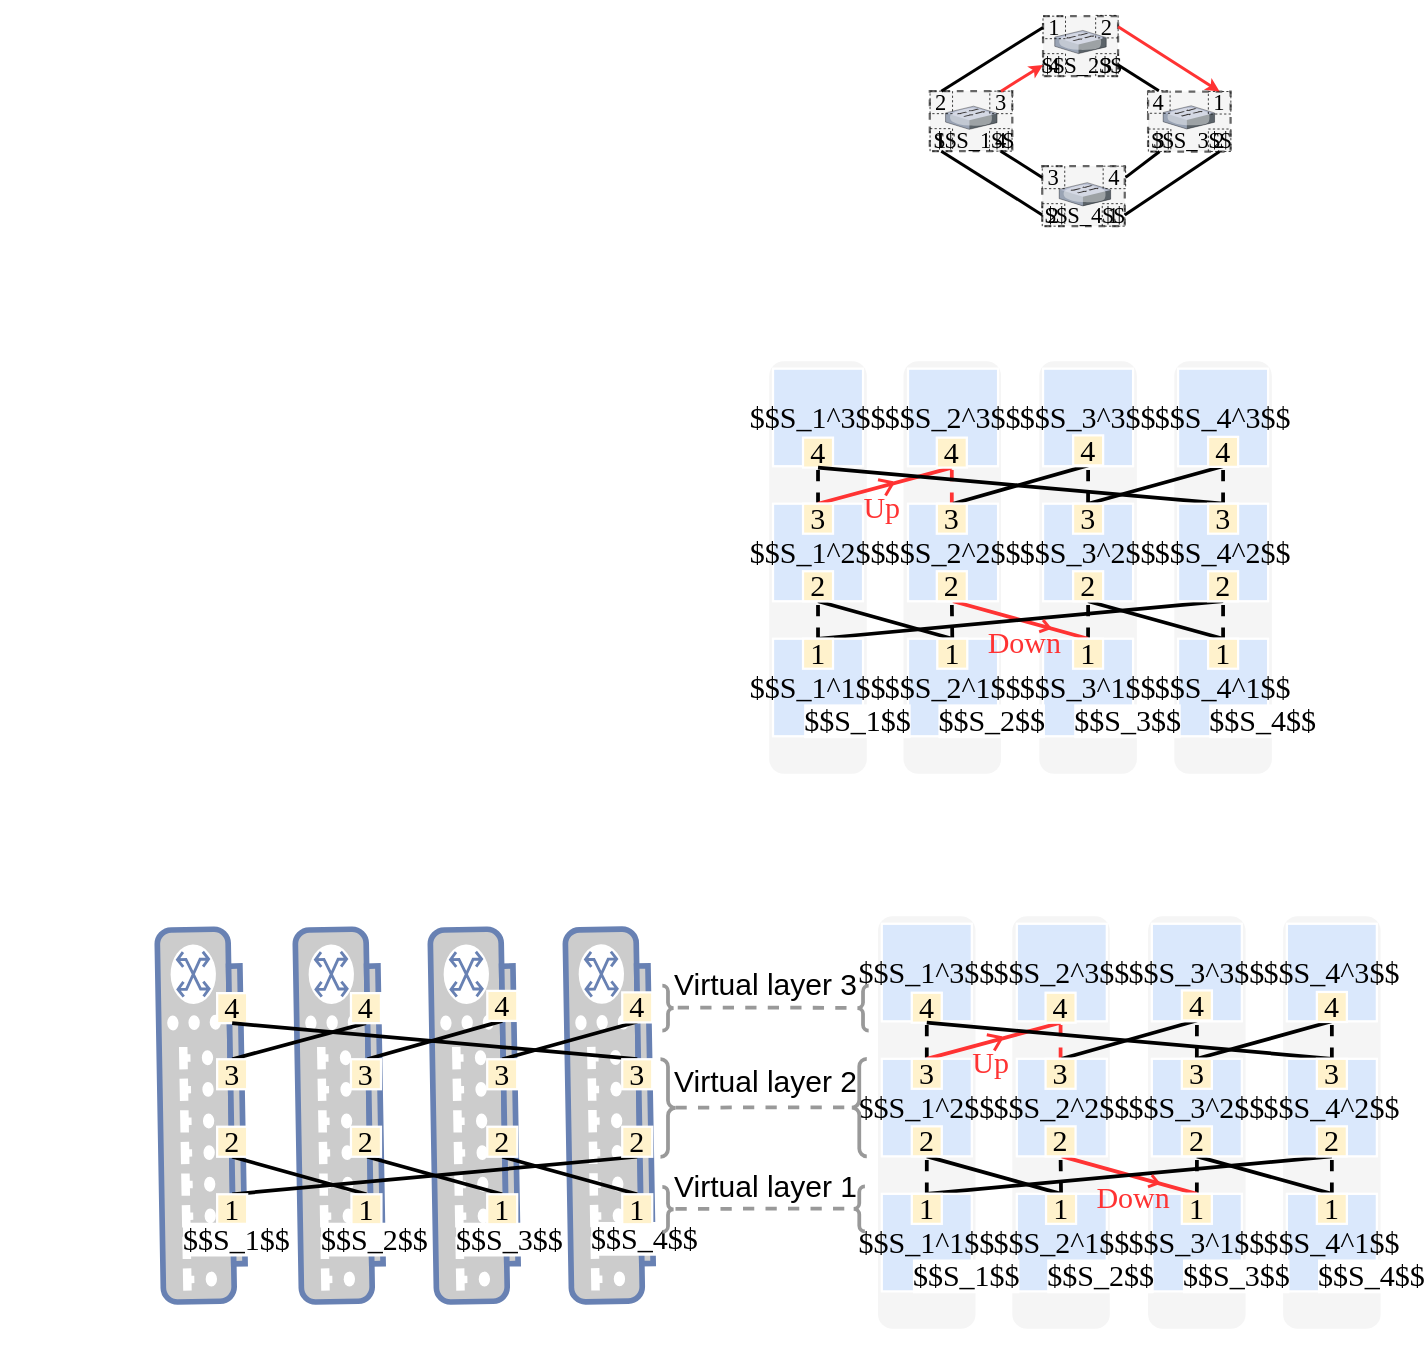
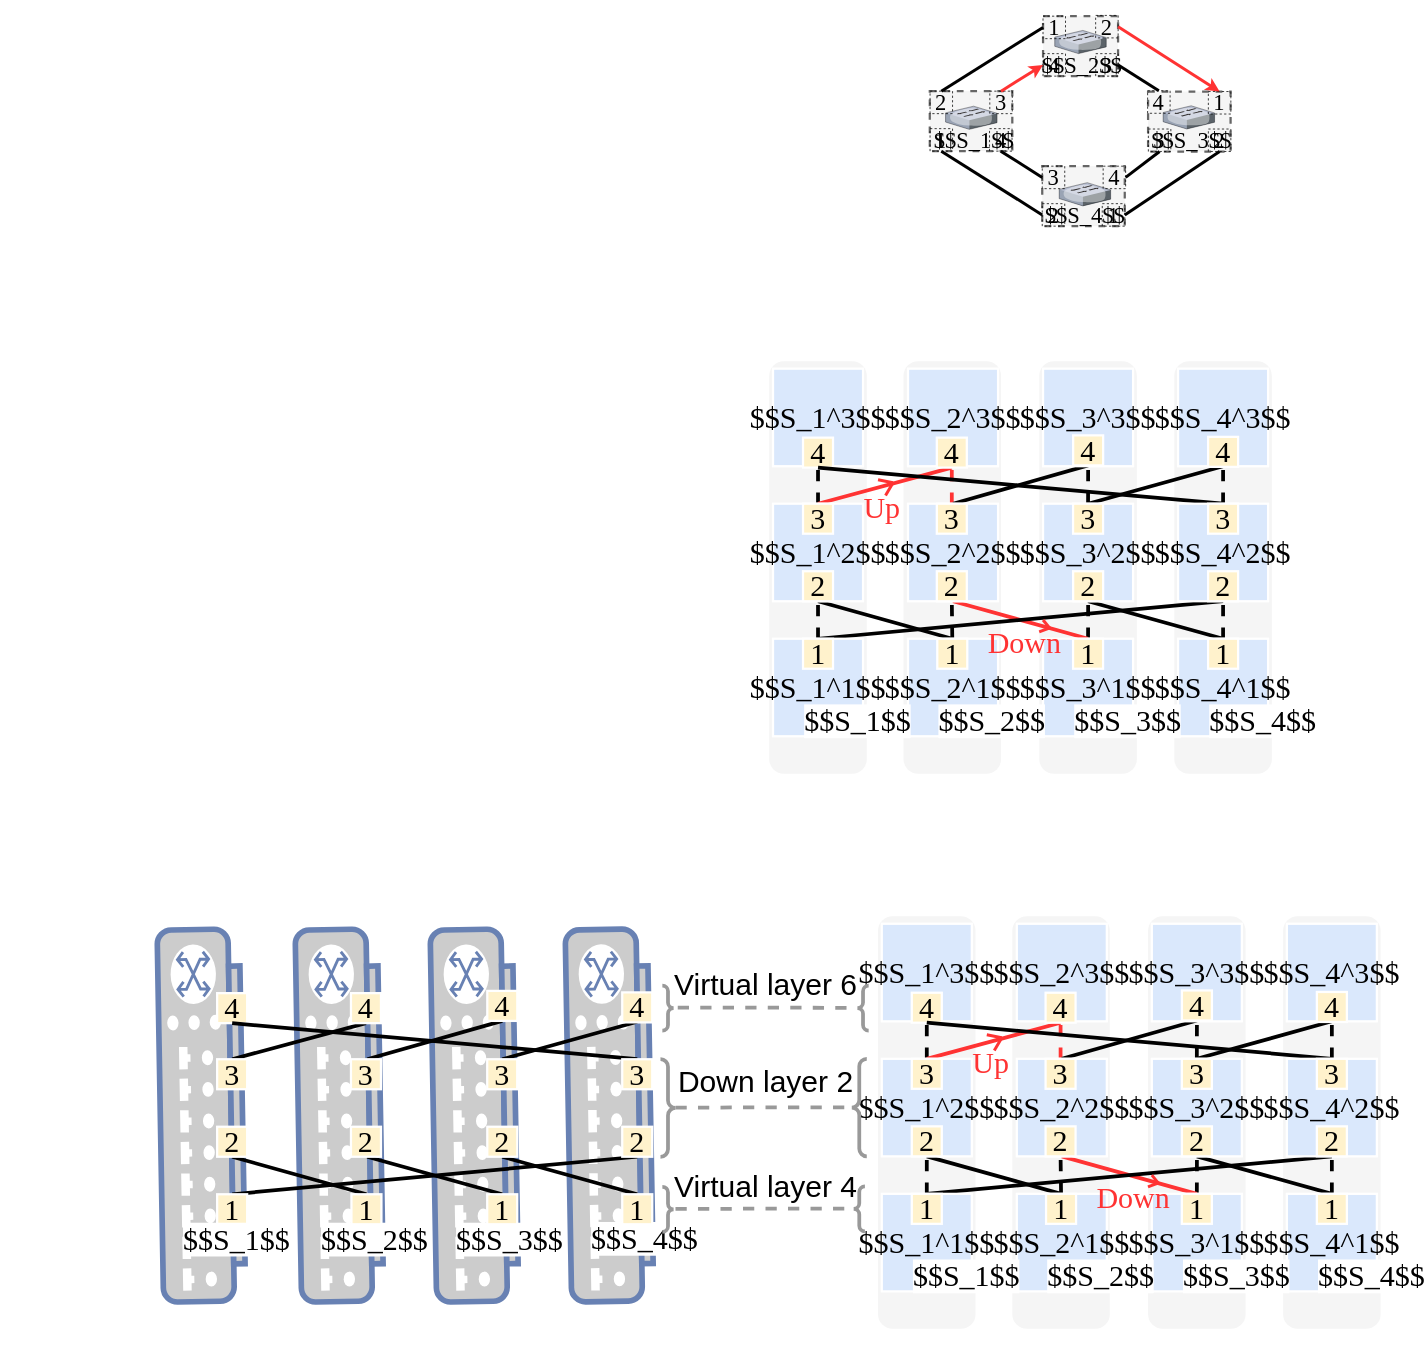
- <mxCell id="195" value="&lt;font style=&quot;font-size: 40px;&quot;&gt;Virtual layer 3&lt;/font&gt;" style="text;html=1;align=center;verticalAlign=middle;resizable=0;points=[];autosize=1;strokeColor=none;fillColor=none;" parent="1" vertex="1"><mxGeometry x="885" y="1281" width="270" height="60" as="geometry" /></mxCell>
+ <mxCell id="195" value="&lt;font style=&quot;font-size: 40px;&quot;&gt;Virtual layer 6&lt;/font&gt;" style="text;html=1;align=center;verticalAlign=middle;resizable=0;points=[];autosize=1;strokeColor=none;fillColor=none;" parent="1" vertex="1"><mxGeometry x="885" y="1281" width="270" height="60" as="geometry" /></mxCell>
- <mxCell id="196" value="&lt;font style=&quot;font-size: 40px;&quot;&gt;Virtual layer 2&lt;/font&gt;" style="text;html=1;align=center;verticalAlign=middle;resizable=0;points=[];autosize=1;strokeColor=none;fillColor=none;" parent="1" vertex="1"><mxGeometry x="885" y="1411" width="270" height="60" as="geometry" /></mxCell>
+ <mxCell id="196" value="&lt;font style=&quot;font-size: 40px;&quot;&gt;Down layer 2&lt;/font&gt;" style="text;html=1;align=center;verticalAlign=middle;resizable=0;points=[];autosize=1;strokeColor=none;fillColor=none;" parent="1" vertex="1"><mxGeometry x="885" y="1411" width="270" height="60" as="geometry" /></mxCell>
- <mxCell id="197" value="&lt;font style=&quot;font-size: 40px;&quot;&gt;Virtual layer 1&lt;/font&gt;" style="text;html=1;align=center;verticalAlign=middle;resizable=0;points=[];autosize=1;strokeColor=none;fillColor=none;" parent="1" vertex="1"><mxGeometry x="885" y="1551" width="270" height="60" as="geometry" /></mxCell>
+ <mxCell id="197" value="&lt;font style=&quot;font-size: 40px;&quot;&gt;Virtual layer 4&lt;/font&gt;" style="text;html=1;align=center;verticalAlign=middle;resizable=0;points=[];autosize=1;strokeColor=none;fillColor=none;" parent="1" vertex="1"><mxGeometry x="885" y="1551" width="270" height="60" as="geometry" /></mxCell>
